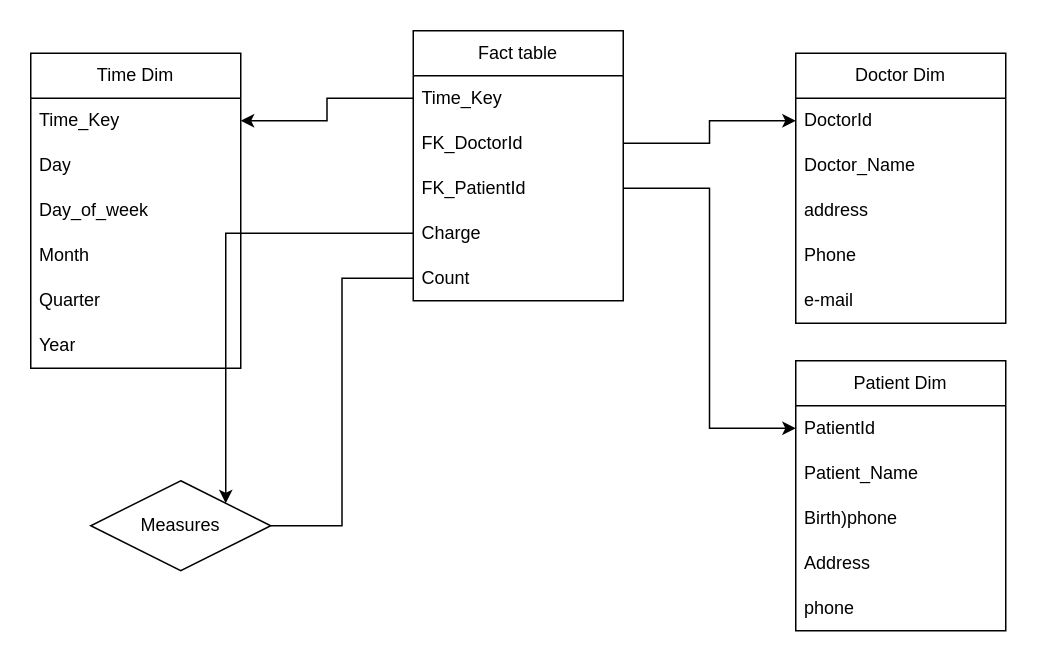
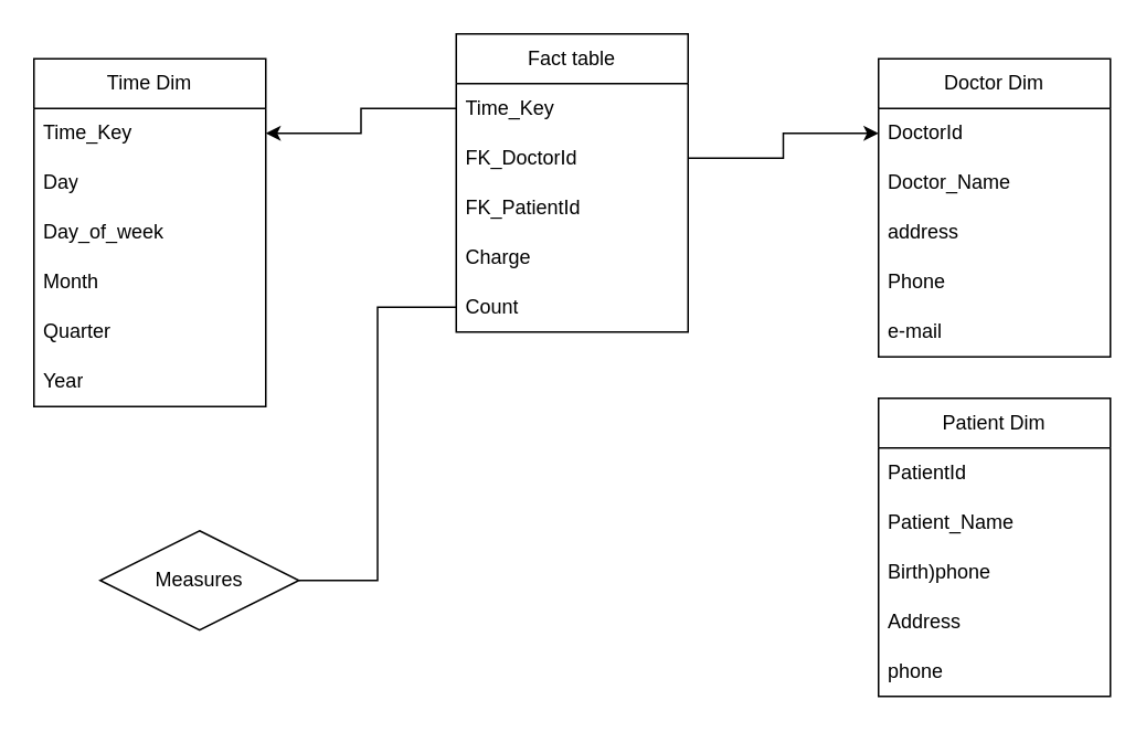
- <mxCell id="31" style="edgeStyle=orthogonalEdgeStyle;rounded=0;orthogonalLoop=1;jettySize=auto;html=1;exitX=0;exitY=0.5;exitDx=0;exitDy=0;entryX=1;entryY=0;entryDx=0;entryDy=0;" edge="1" parent="1" source="6" target="21"><mxGeometry relative="1" as="geometry" /></mxCell>
- <mxCell id="30" style="edgeStyle=orthogonalEdgeStyle;rounded=0;orthogonalLoop=1;jettySize=auto;html=1;exitX=1;exitY=0.5;exitDx=0;exitDy=0;entryX=0;entryY=0.5;entryDx=0;entryDy=0;" edge="1" parent="1" source="5" target="23"><mxGeometry relative="1" as="geometry" /></mxCell>
